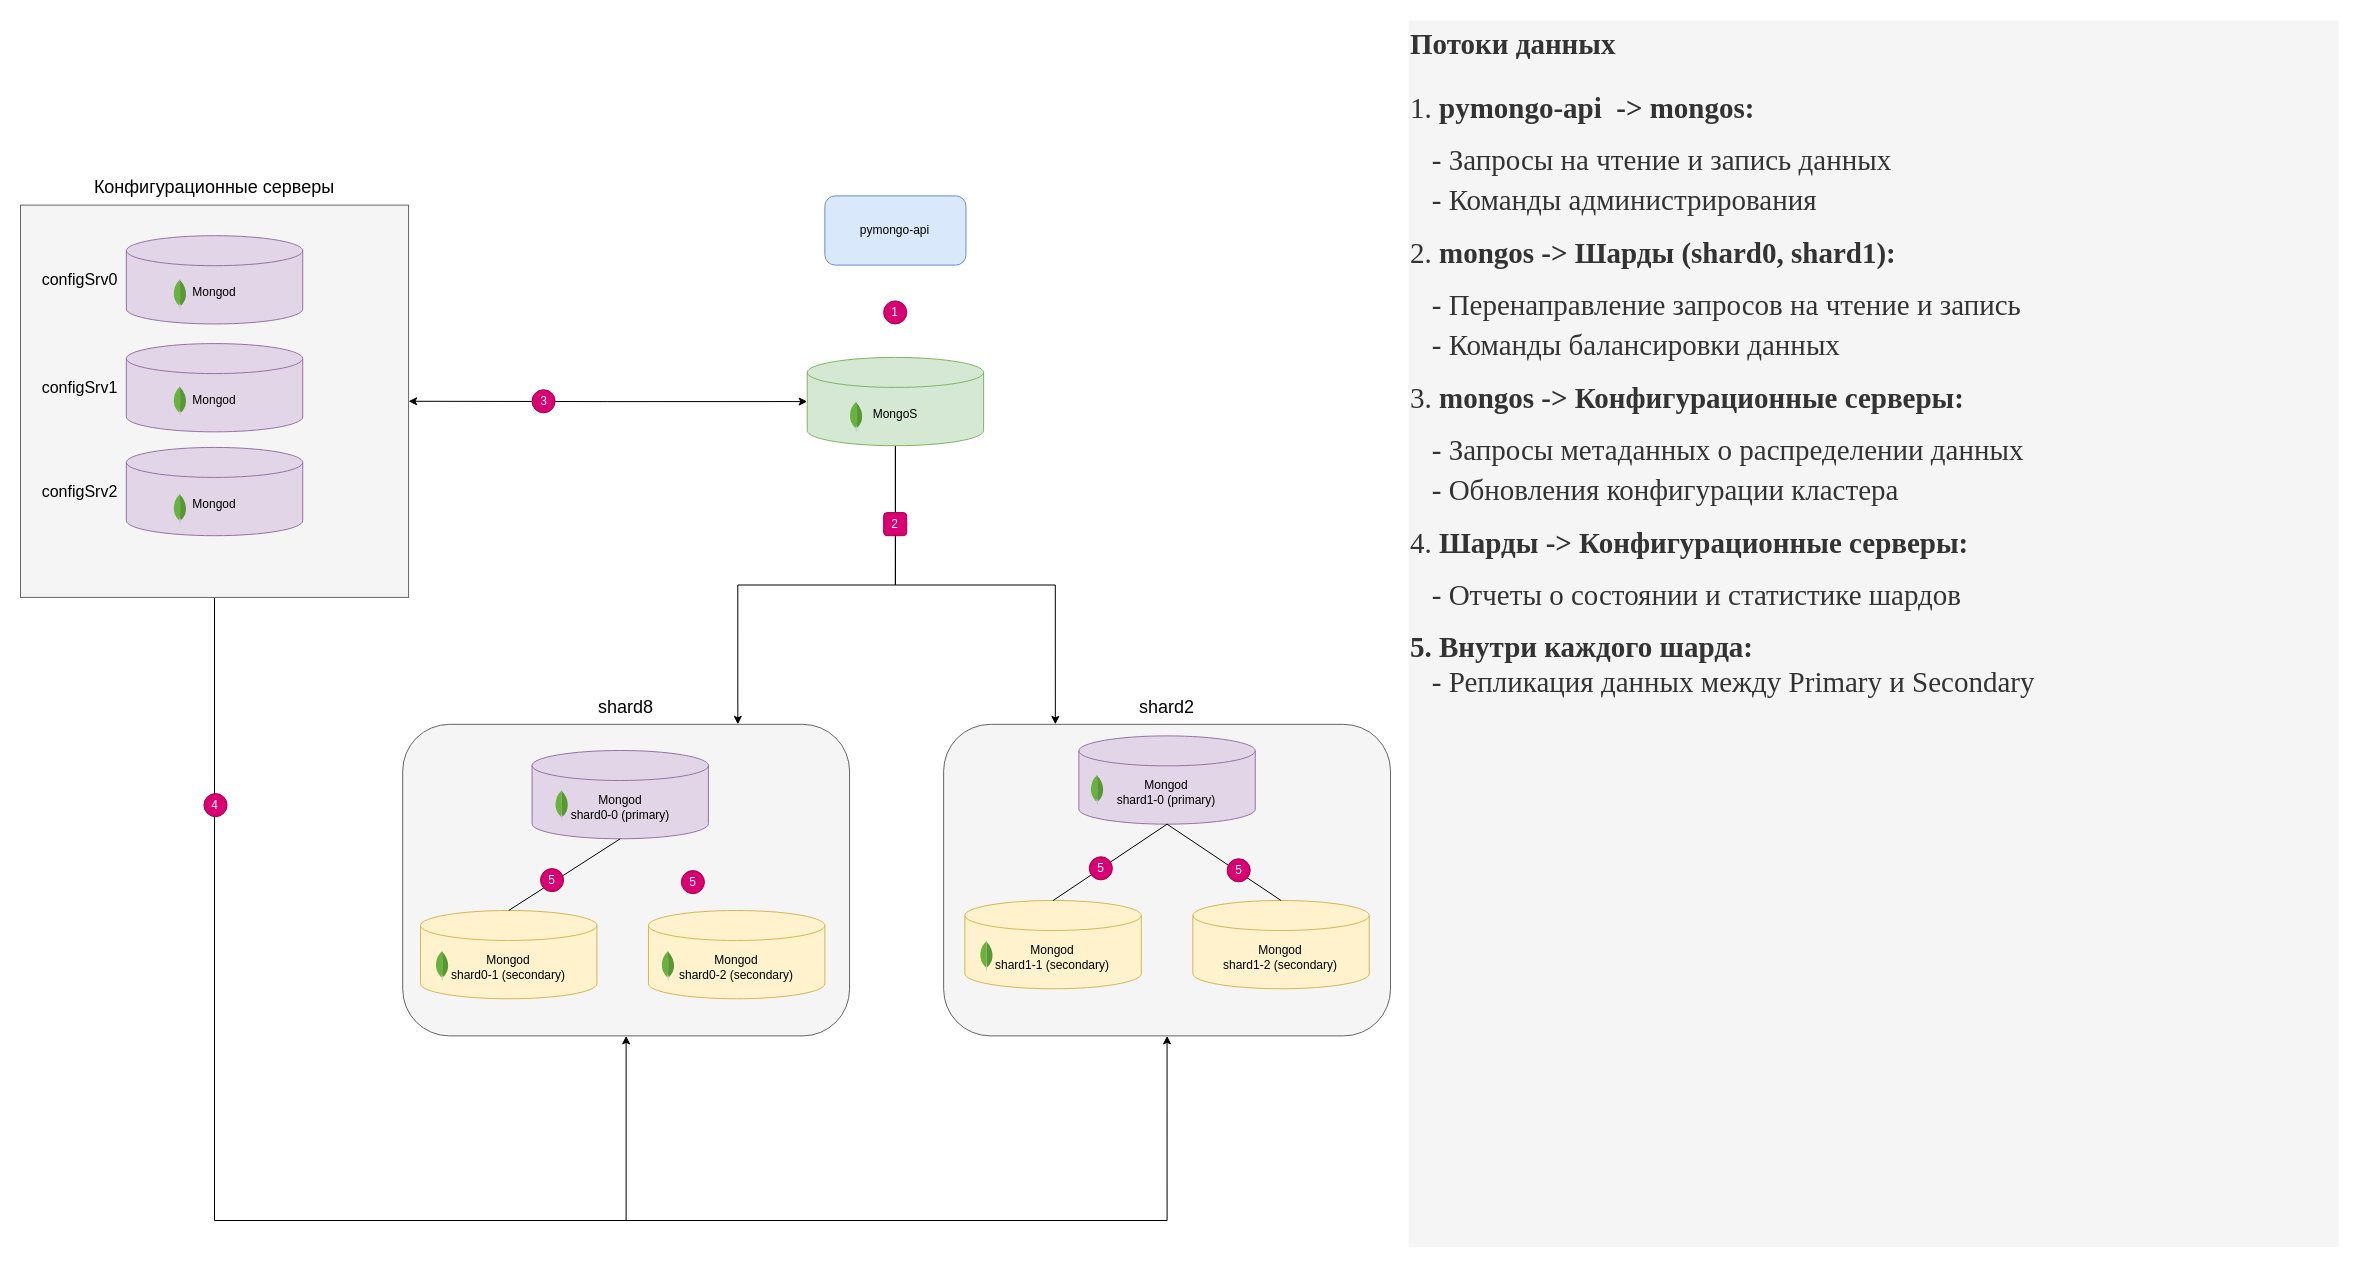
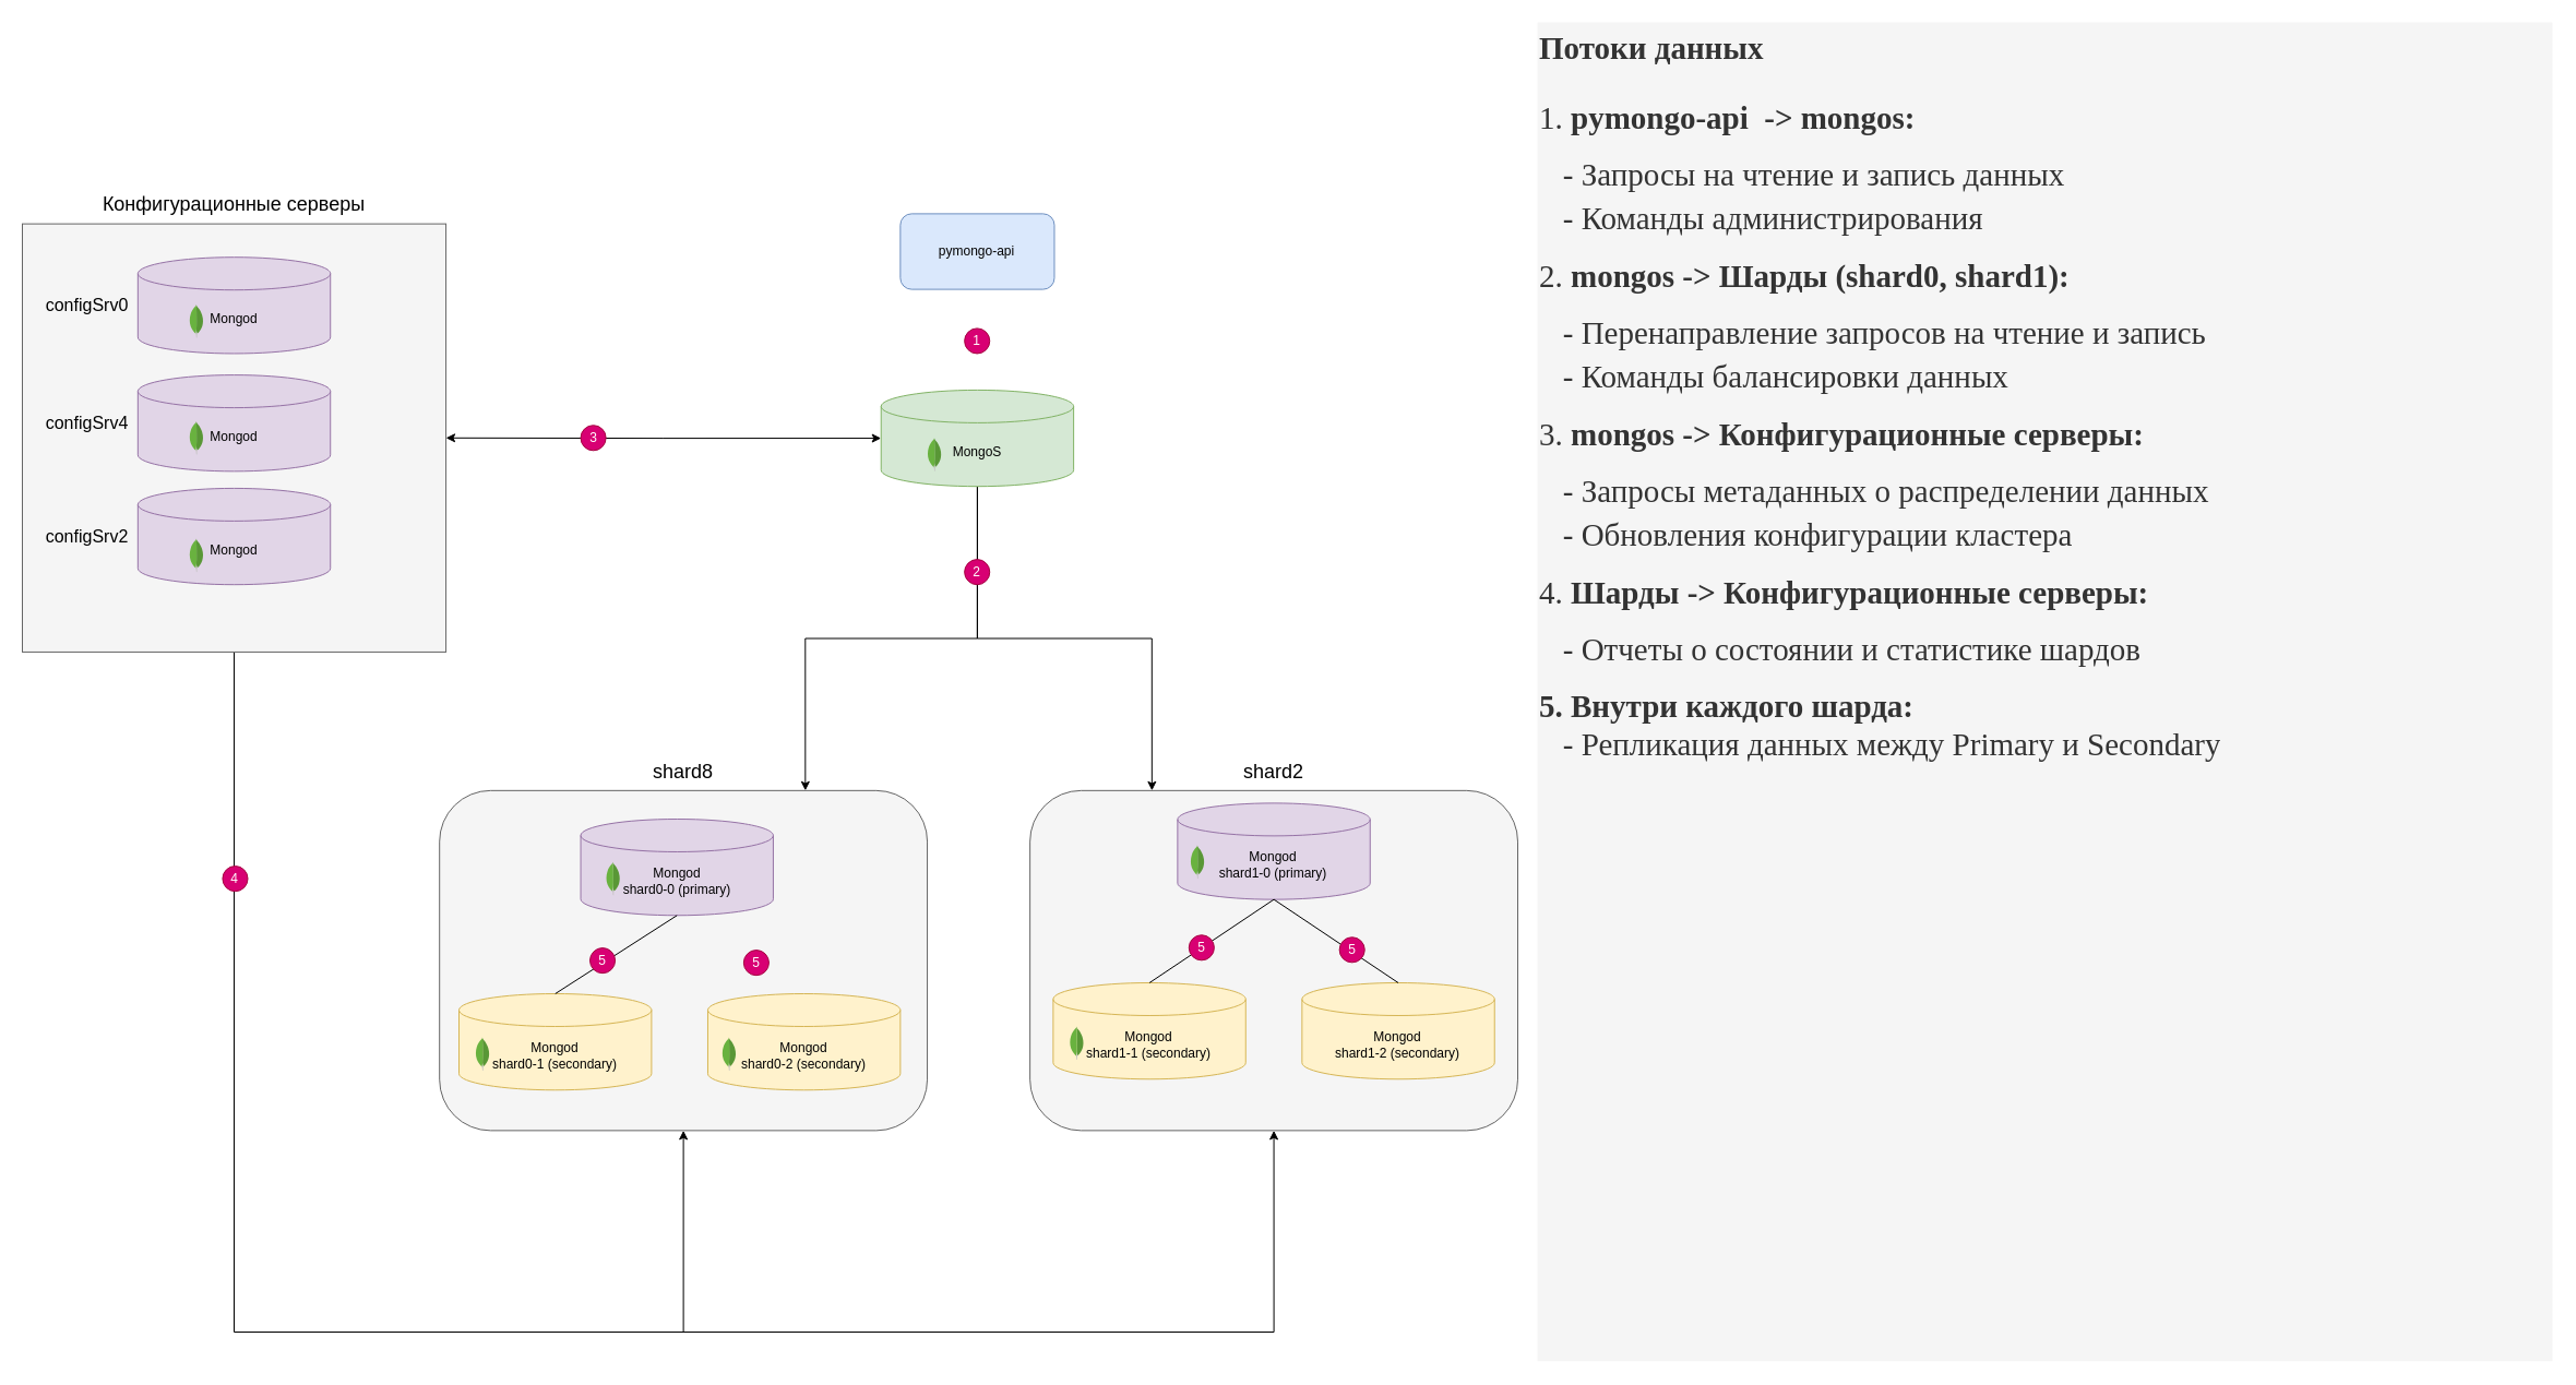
- <mxCell id="28" value="configSrv1" style="text;html=1;align=center;verticalAlign=middle;whiteSpace=wrap;rounded=0;fontSize=16;" vertex="1" parent="1"><mxGeometry x="43.519" y="369.904" width="70.558" height="34.615" as="geometry" /></mxCell>
+ <mxCell id="28" value="configSrv4" style="text;html=1;align=center;verticalAlign=middle;whiteSpace=wrap;rounded=0;fontSize=16;" vertex="1" parent="1"><mxGeometry x="43.519" y="369.904" width="70.558" height="34.615" as="geometry" /></mxCell>
- <mxCell id="35" value="2" style="whiteSpace=wrap;html=1;aspect=fixed;fillColor=#d80073;fontColor=#ffffff;strokeColor=#A50040;rounded=1;" vertex="1" parent="1"><mxGeometry x="883.159" y="512.115" width="23.077" height="23.077" as="geometry" /></mxCell>
+ <mxCell id="35" value="2" style="ellipse;whiteSpace=wrap;html=1;aspect=fixed;fillColor=#d80073;fontColor=#ffffff;strokeColor=#A50040;" vertex="1" parent="1"><mxGeometry x="883.159" y="512.115" width="23.077" height="23.077" as="geometry" /></mxCell>
